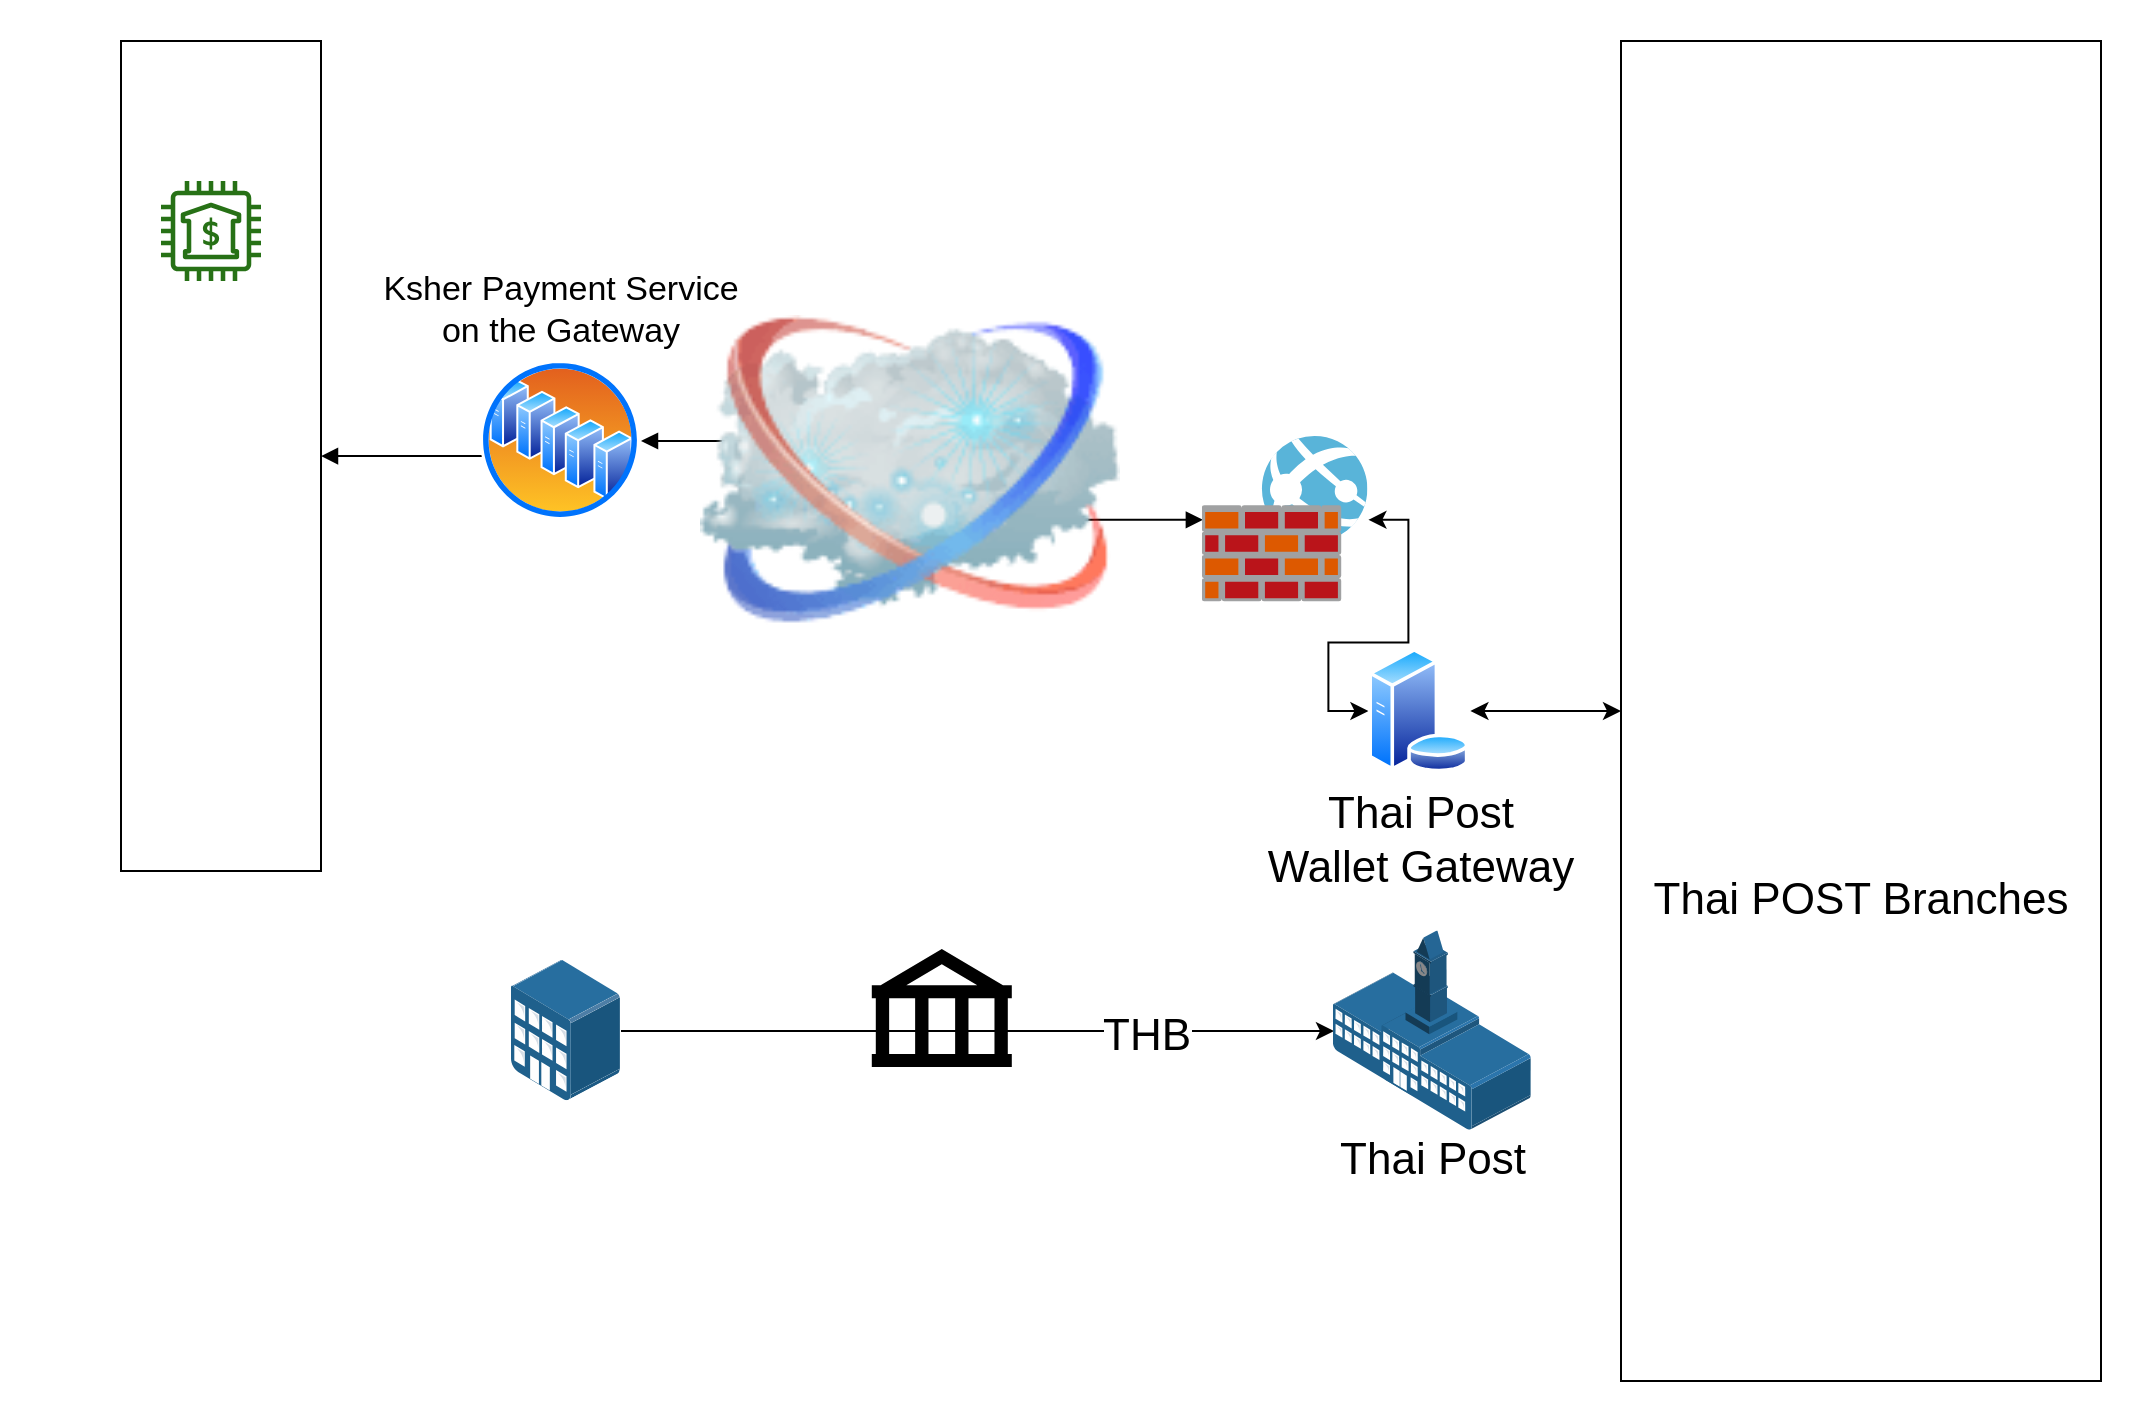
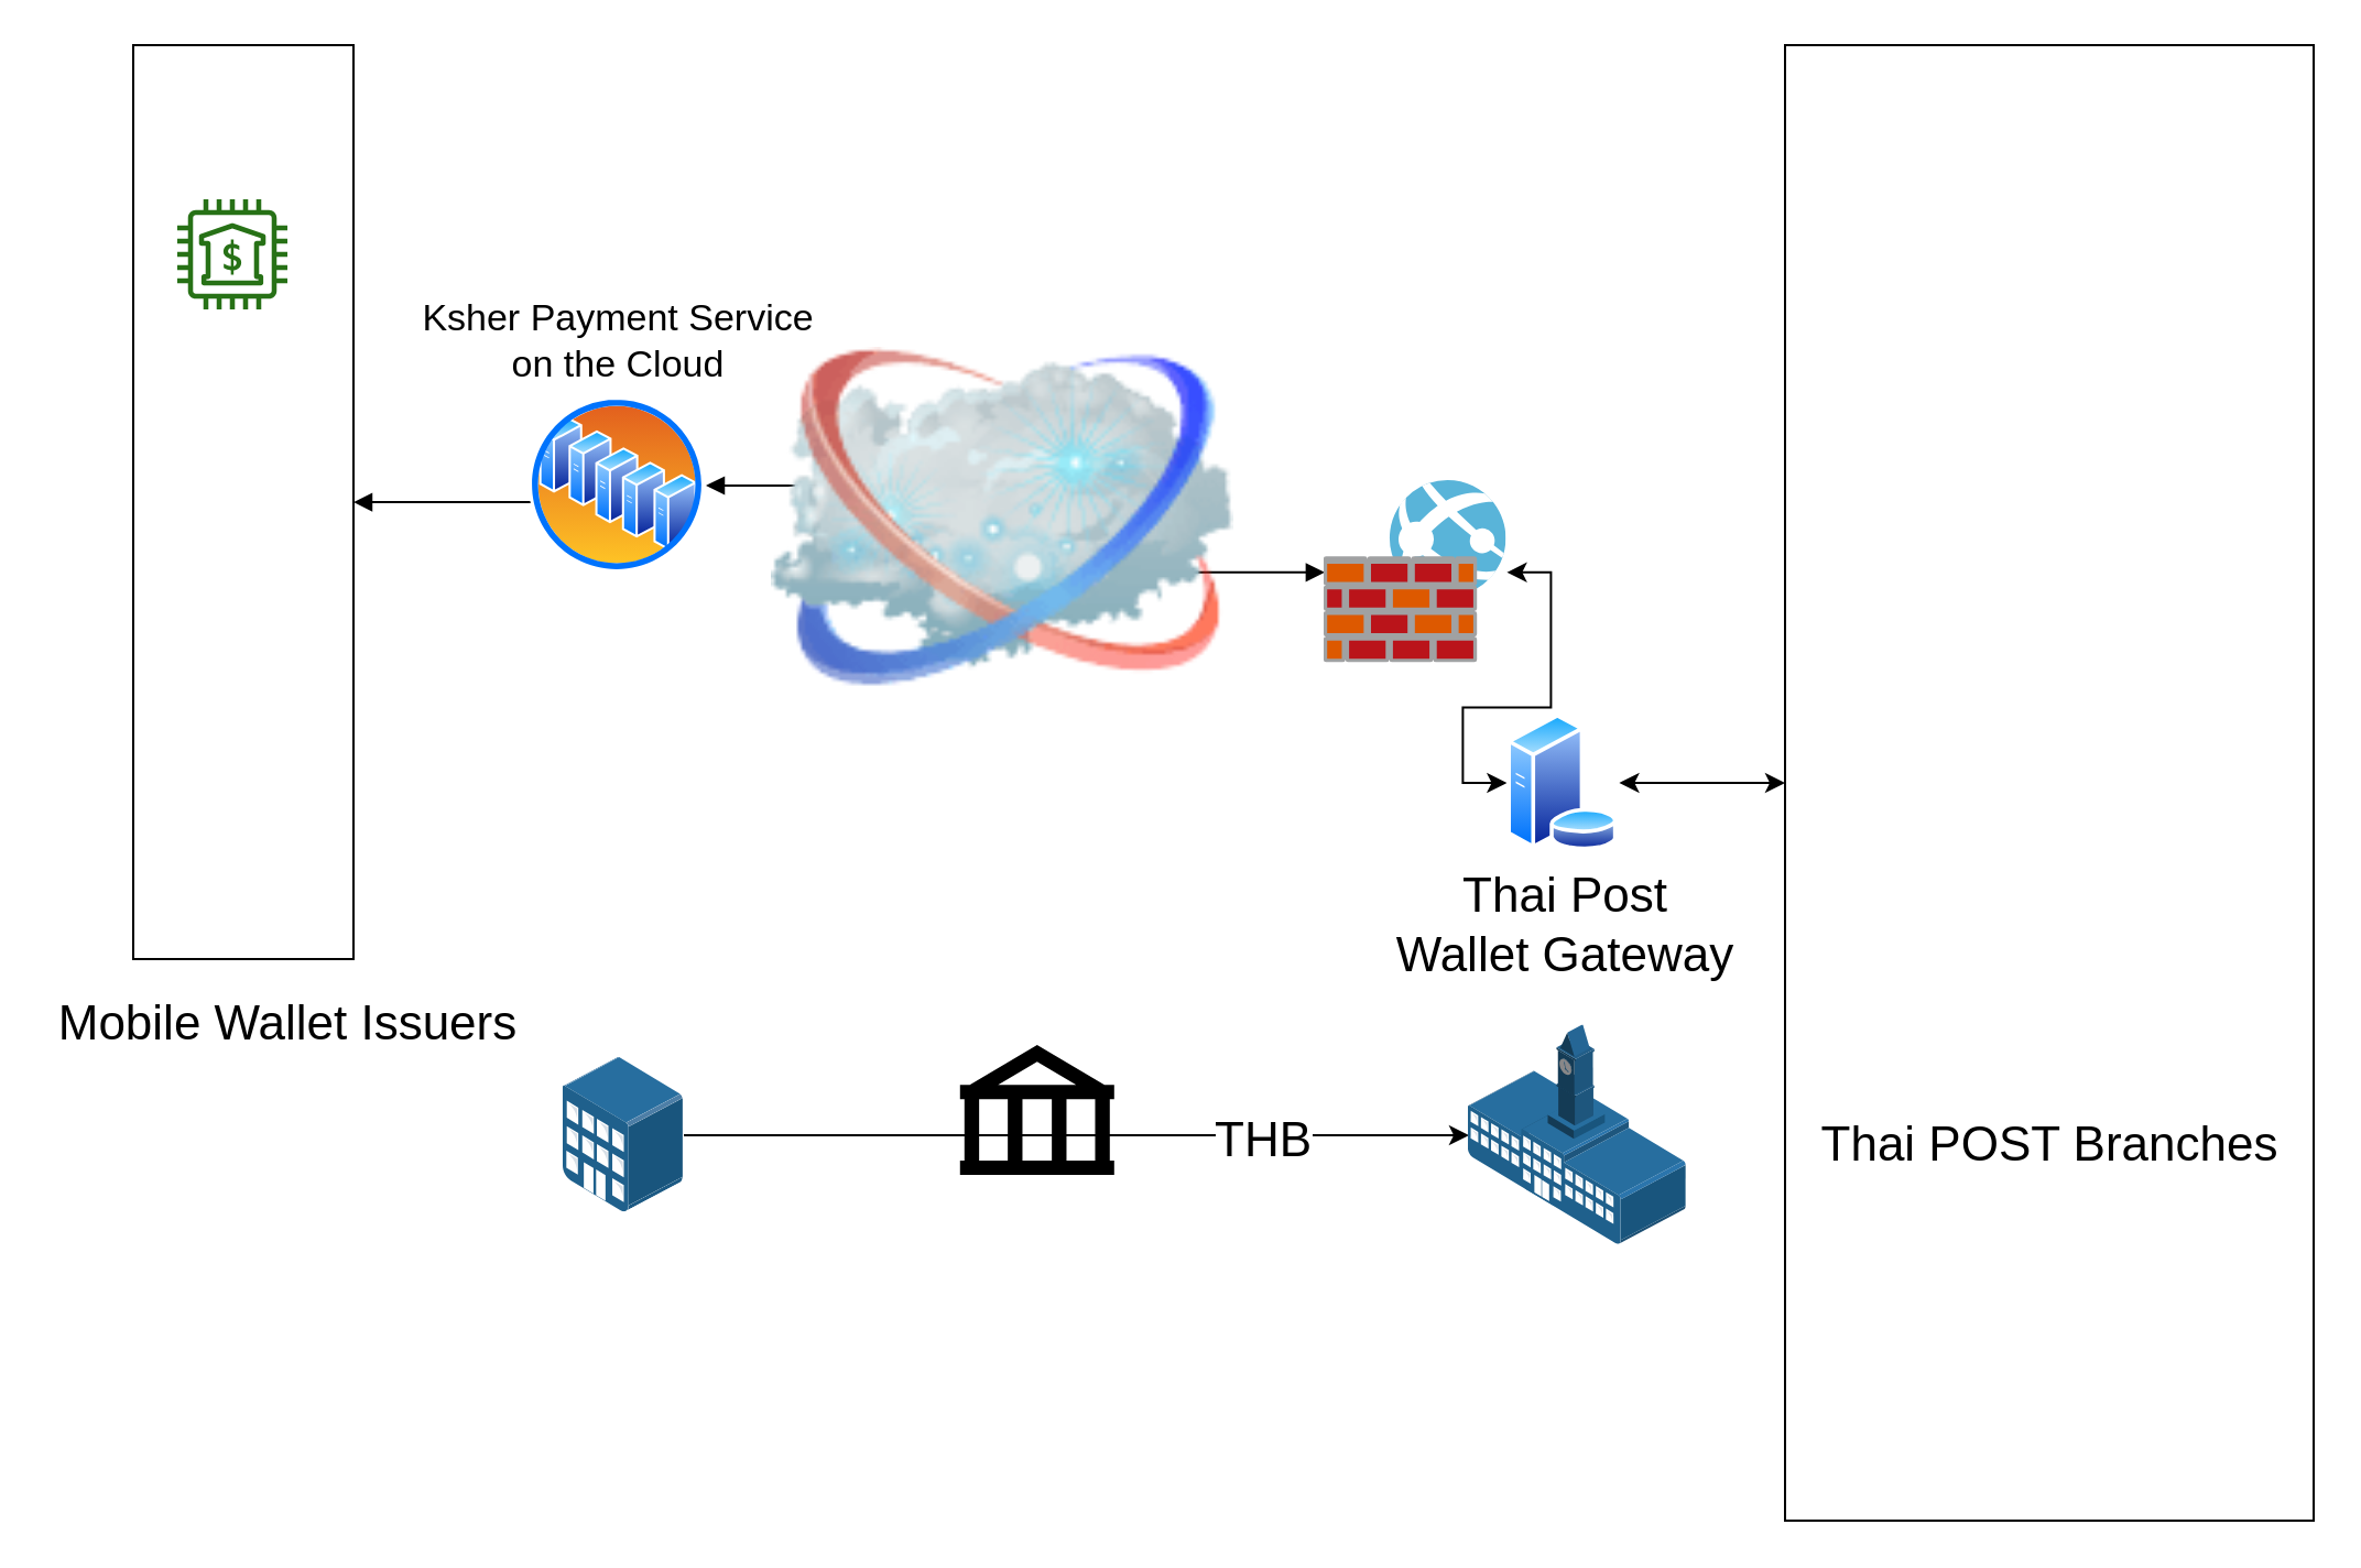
- <mxCell id="33" value="Ksher Payment Service &lt;br style=&quot;font-size: 17px;&quot;&gt;on the Gateway" style="text;html=1;resizable=0;autosize=1;align=center;verticalAlign=middle;points=[];fillColor=none;strokeColor=none;rounded=0;fontSize=17;" vertex="1" parent="1"><mxGeometry x="185" y="130" width="190" height="50" as="geometry" /></mxCell>
+ <mxCell id="33" value="Ksher Payment Service &lt;br style=&quot;font-size: 17px;&quot;&gt;on the Cloud" style="text;html=1;resizable=0;autosize=1;align=center;verticalAlign=middle;points=[];fillColor=none;strokeColor=none;rounded=0;fontSize=17;" vertex="1" parent="1"><mxGeometry x="185" y="130" width="190" height="50" as="geometry" /></mxCell>
- <mxCell id="36" value="Thai POST Branches" style="text;html=1;resizable=0;autosize=1;align=center;verticalAlign=middle;points=[];fillColor=none;strokeColor=none;rounded=0;fontSize=22;" vertex="1" parent="1"><mxGeometry x="820" y="435" width="220" height="30" as="geometry" /></mxCell>
+ <mxCell id="36" value="Thai POST Branches" style="text;html=1;resizable=0;autosize=1;align=center;verticalAlign=middle;points=[];fillColor=none;strokeColor=none;rounded=0;fontSize=22;" vertex="1" parent="1"><mxGeometry x="820" y="505" width="220" height="30" as="geometry" /></mxCell>
+ <mxCell id="34" value="Mobile Wallet Issuers" style="text;html=1;resizable=0;autosize=1;align=center;verticalAlign=middle;points=[];fillColor=none;strokeColor=none;rounded=0;fontSize=22;" vertex="1" parent="1"><mxGeometry x="20" y="450" width="220" height="30" as="geometry" /></mxCell>
- <mxCell id="35" value="Thai Post" style="text;html=1;resizable=0;autosize=1;align=center;verticalAlign=middle;points=[];fillColor=none;strokeColor=none;rounded=0;fontSize=22;" vertex="1" parent="1"><mxGeometry x="660.94" y="565" width="110" height="30" as="geometry" /></mxCell>
